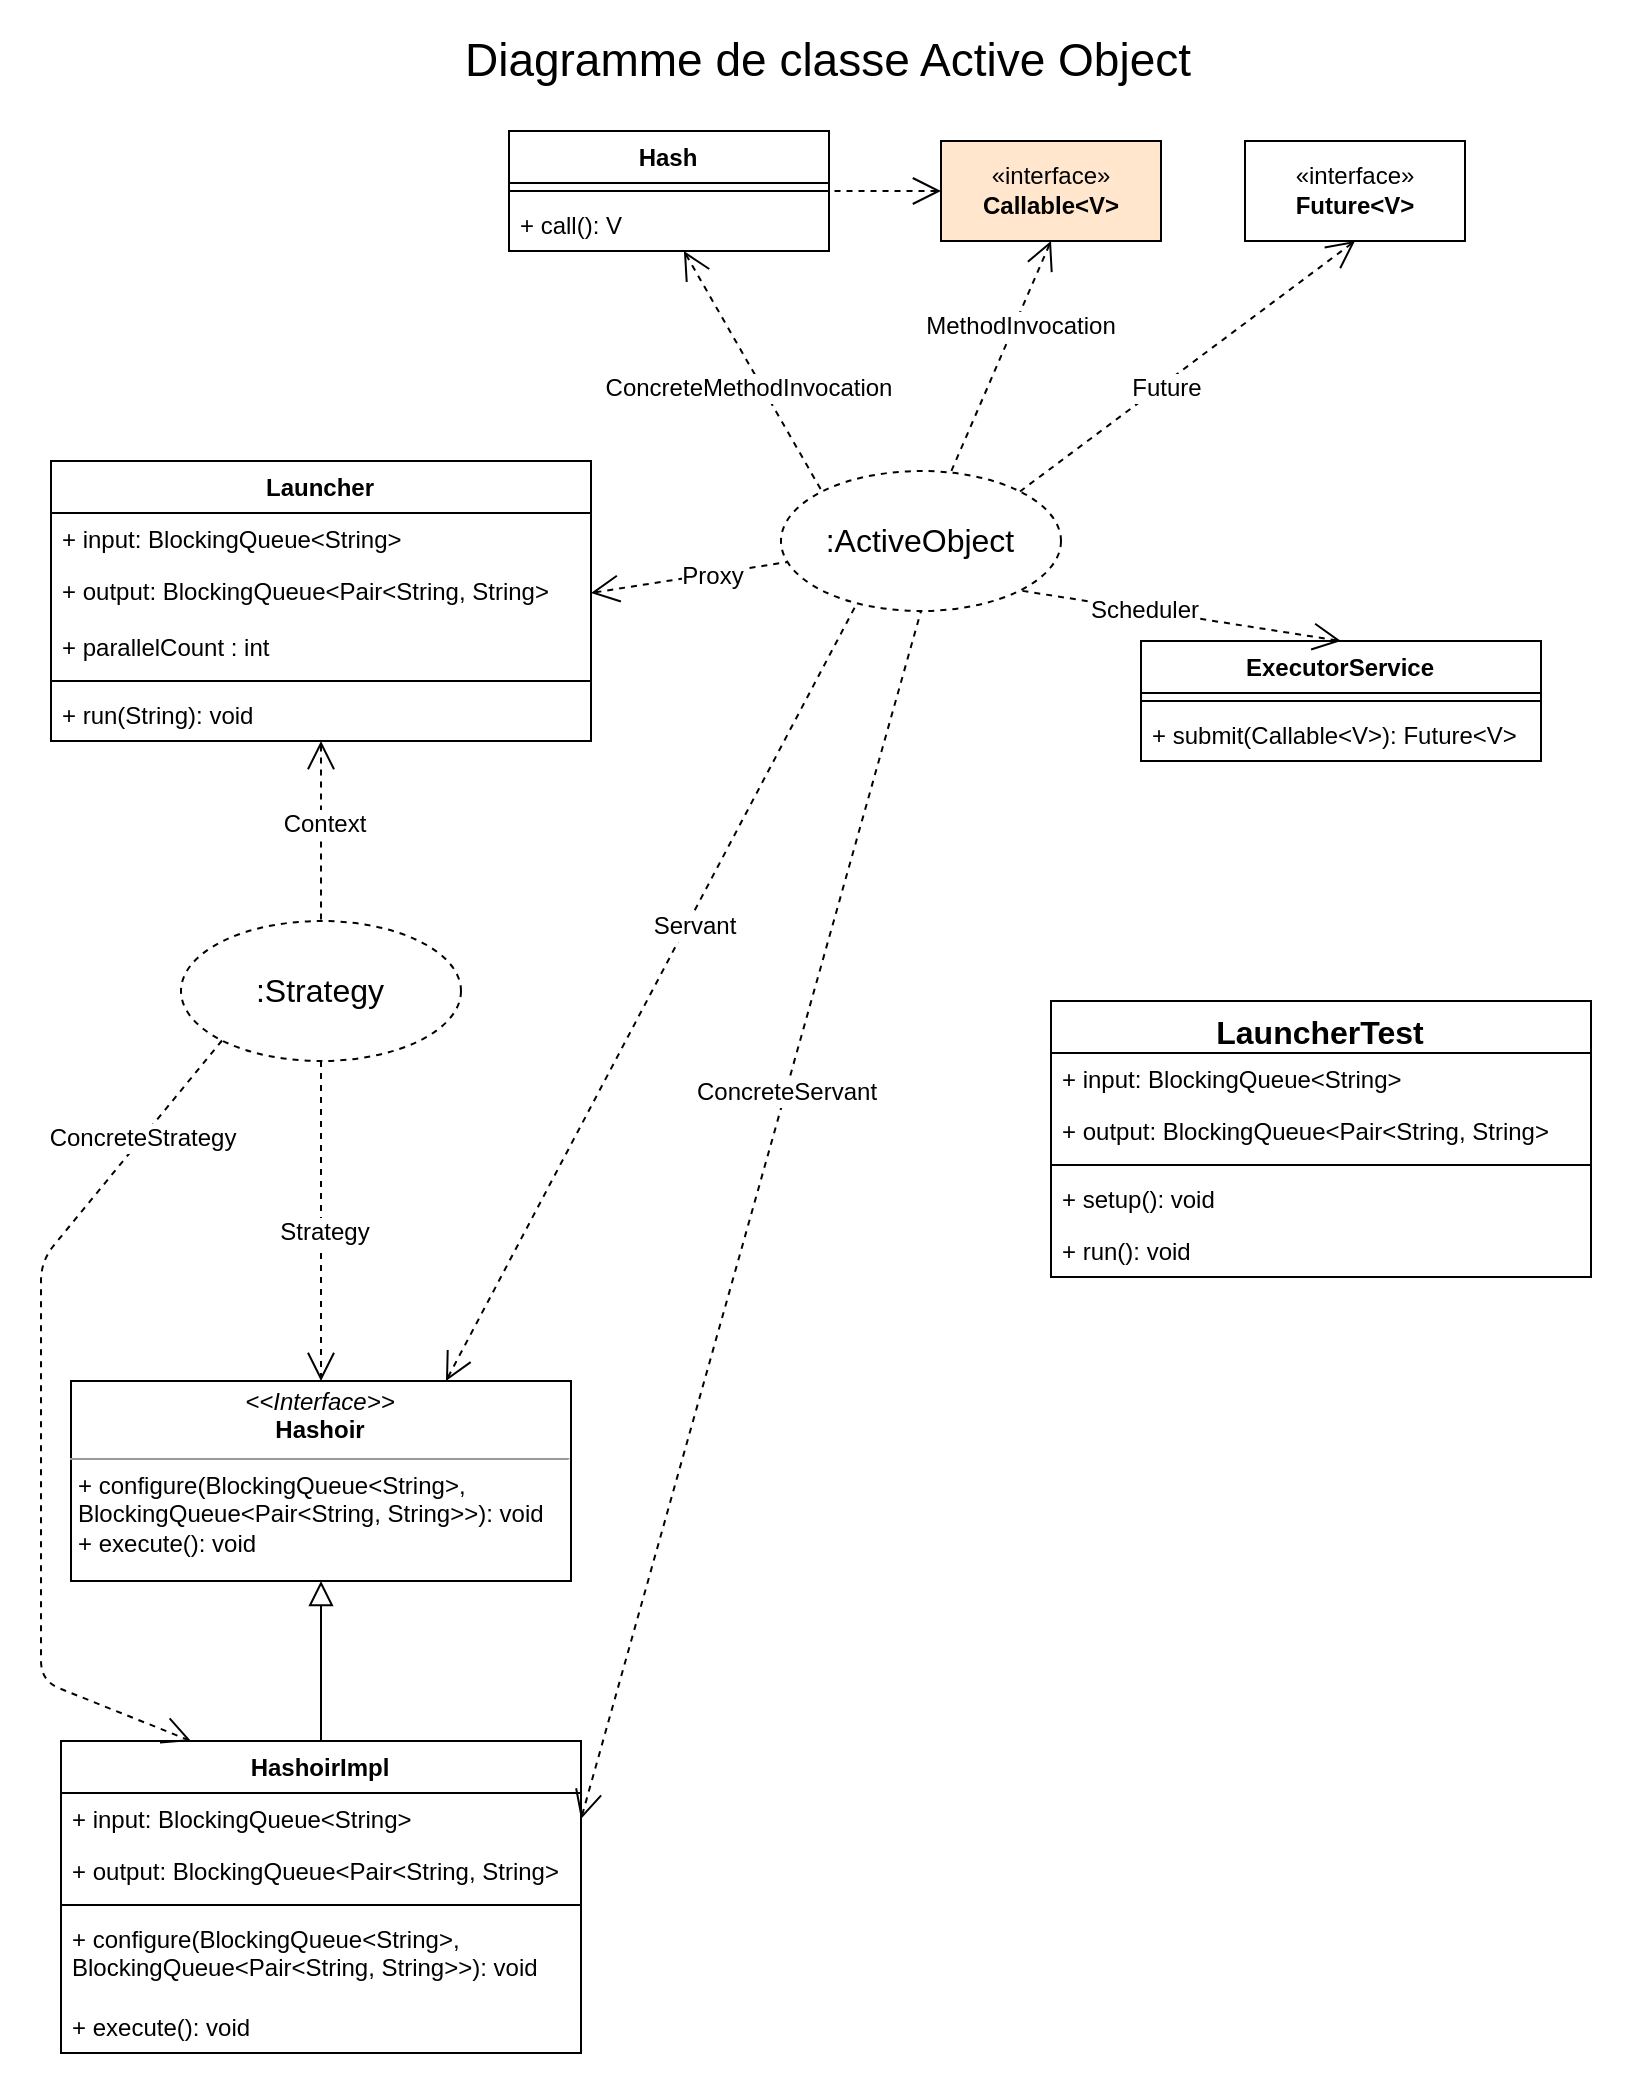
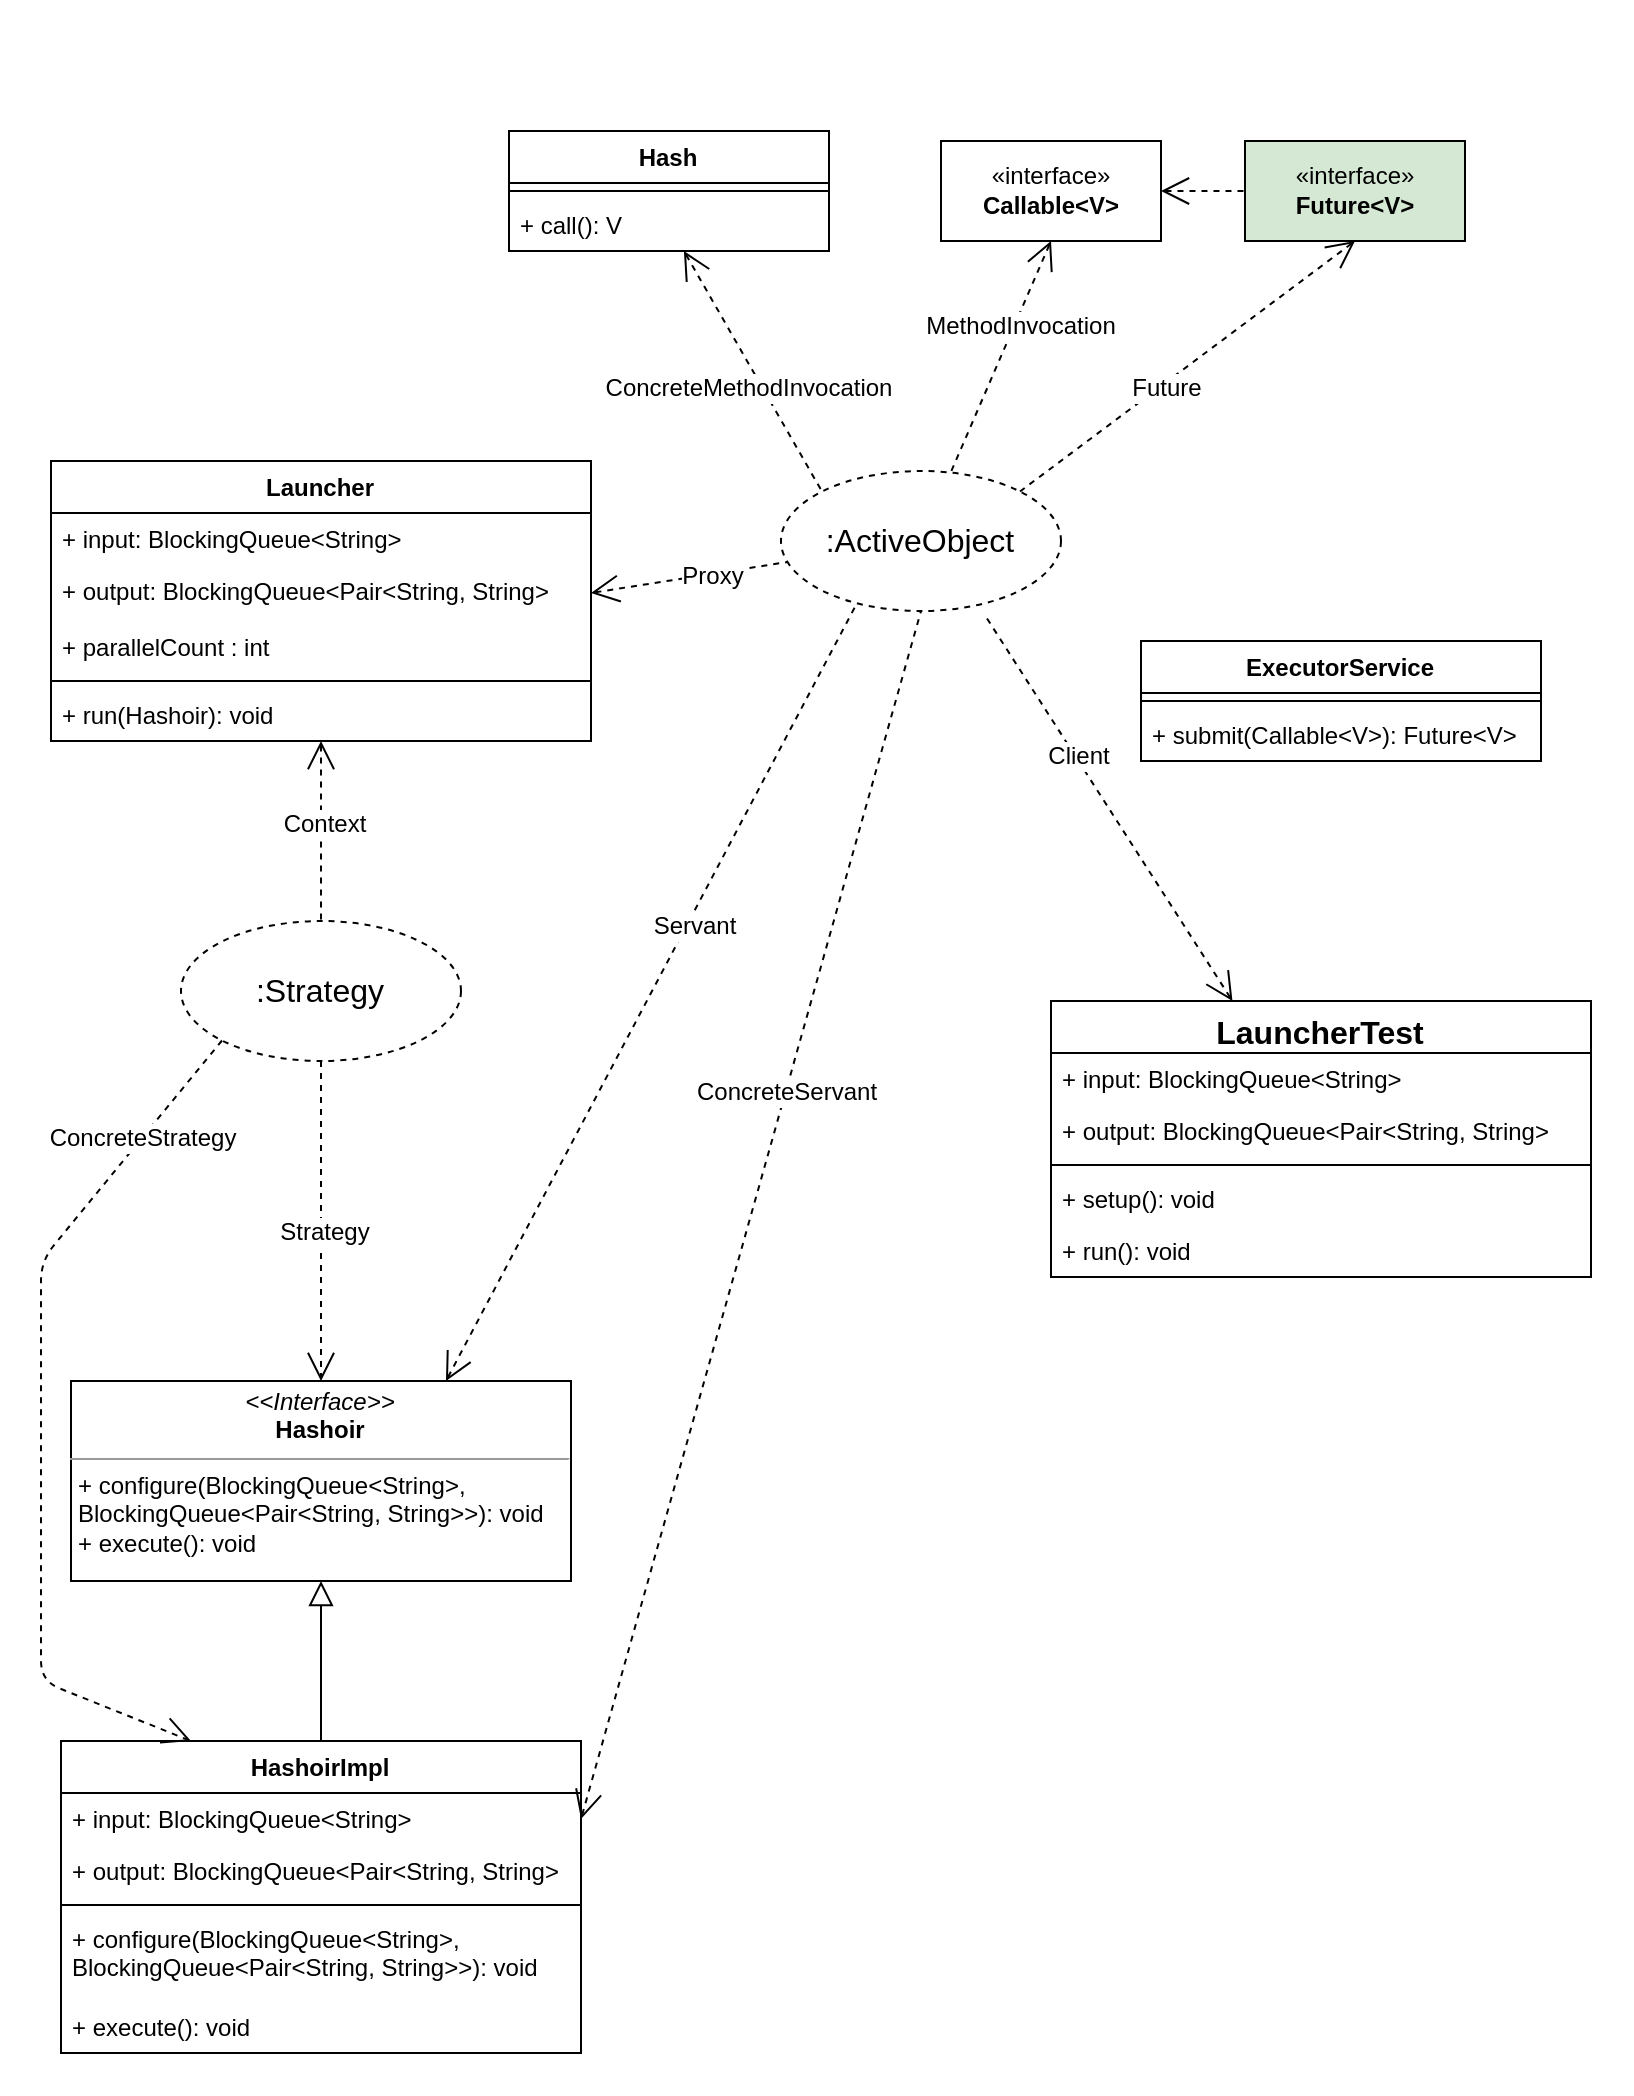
- <mxCell id="2" value="Diagramme de classe Active Object" style="text;html=1;strokeColor=none;fillColor=none;align=center;verticalAlign=middle;whiteSpace=wrap;rounded=0;fontSize=23;" parent="1" vertex="1"><mxGeometry x="206" y="20" width="416" height="20" as="geometry" /></mxCell>
- <mxCell id="36" value="" style="endArrow=none;html=1;dashed=1;strokeWidth=1;fontSize=18;endFill=0;endSize=12;startArrow=open;startFill=0;startSize=12;entryX=1;entryY=0.5;entryDx=0;entryDy=0;" parent="1" source="30" target="33" edge="1"><mxGeometry width="50" height="50" relative="1" as="geometry"><mxPoint x="535" y="130" as="sourcePoint" /><mxPoint x="420" y="150" as="targetPoint" /></mxGeometry></mxCell>
+ <mxCell id="36" value="" style="endArrow=none;html=1;dashed=1;strokeWidth=1;fontSize=18;endFill=0;endSize=12;startArrow=open;startFill=0;startSize=12;" parent="1" source="30" target="27" edge="1"><mxGeometry width="50" height="50" relative="1" as="geometry"><mxPoint x="535" y="130" as="sourcePoint" /><mxPoint x="420" y="150" as="targetPoint" /></mxGeometry></mxCell>
- <mxCell id="30" value="«interface»&lt;br&gt;&lt;b&gt;Callable&amp;lt;V&amp;gt;&lt;/b&gt;" style="html=1;fontSize=12;fillColor=#ffe6cc;" parent="1" vertex="1"><mxGeometry x="470" y="70" width="110" height="50" as="geometry" /></mxCell>
+ <mxCell id="30" value="«interface»&lt;br&gt;&lt;b&gt;Callable&amp;lt;V&amp;gt;&lt;/b&gt;" style="html=1;fontSize=12;" parent="1" vertex="1"><mxGeometry x="470" y="70" width="110" height="50" as="geometry" /></mxCell>
- <mxCell id="27" value="«interface»&lt;br&gt;&lt;b&gt;Future&amp;lt;V&amp;gt;&lt;/b&gt;" style="html=1;fontSize=12;" parent="1" vertex="1"><mxGeometry x="622" y="70" width="110" height="50" as="geometry" /></mxCell>
+ <mxCell id="27" value="«interface»&lt;br&gt;&lt;b&gt;Future&amp;lt;V&amp;gt;&lt;/b&gt;" style="html=1;fontSize=12;fillColor=#d5e8d4;" parent="1" vertex="1"><mxGeometry x="622" y="70" width="110" height="50" as="geometry" /></mxCell>
- <mxCell id="42" value="" style="endArrow=none;html=1;dashed=1;strokeWidth=1;fontSize=18;endFill=0;endSize=12;startArrow=open;startFill=0;startSize=12;exitX=0.5;exitY=0;exitDx=0;exitDy=0;entryX=1;entryY=1;entryDx=0;entryDy=0;" parent="1" source="39" target="3" edge="1"><mxGeometry width="50" height="50" relative="1" as="geometry"><mxPoint x="687" y="130" as="sourcePoint" /><mxPoint x="499.497" y="250.251" as="targetPoint" /></mxGeometry></mxCell>
- <mxCell id="43" value="Scheduler" style="edgeLabel;html=1;align=center;verticalAlign=middle;resizable=0;points=[];fontSize=12;" parent="42" vertex="1" connectable="0"><mxGeometry x="0.259" y="1" relative="1" as="geometry"><mxPoint x="2.3" y="-0.56" as="offset" /></mxGeometry></mxCell>
- <mxCell id="22" value="+ run(String): void" style="text;strokeColor=none;fillColor=none;align=left;verticalAlign=top;spacingLeft=4;spacingRight=4;overflow=hidden;rotatable=0;points=[[0,0.5],[1,0.5]];portConstraint=eastwest;" parent="17" vertex="1"><mxGeometry y="114" width="270" height="26" as="geometry" /></mxCell>
+ <mxCell id="22" value="+ run(Hashoir): void" style="text;strokeColor=none;fillColor=none;align=left;verticalAlign=top;spacingLeft=4;spacingRight=4;overflow=hidden;rotatable=0;points=[[0,0.5],[1,0.5]];portConstraint=eastwest;" parent="17" vertex="1"><mxGeometry y="114" width="270" height="26" as="geometry" /></mxCell>
+ <mxCell id="52" value="" style="endArrow=none;html=1;dashed=1;strokeWidth=1;fontSize=18;endFill=0;endSize=12;startArrow=open;startFill=0;startSize=12;entryX=0.726;entryY=1.023;entryDx=0;entryDy=0;entryPerimeter=0;" parent="1" source="46" target="3" edge="1"><mxGeometry width="50" height="50" relative="1" as="geometry"><mxPoint x="670" y="330" as="sourcePoint" /><mxPoint x="499.919" y="299.536" as="targetPoint" /></mxGeometry></mxCell>
+ <mxCell id="53" value="Client" style="edgeLabel;html=1;align=center;verticalAlign=middle;resizable=0;points=[];fontSize=12;" parent="52" vertex="1" connectable="0"><mxGeometry x="0.259" y="1" relative="1" as="geometry"><mxPoint x="2.3" y="-0.56" as="offset" /></mxGeometry></mxCell>
